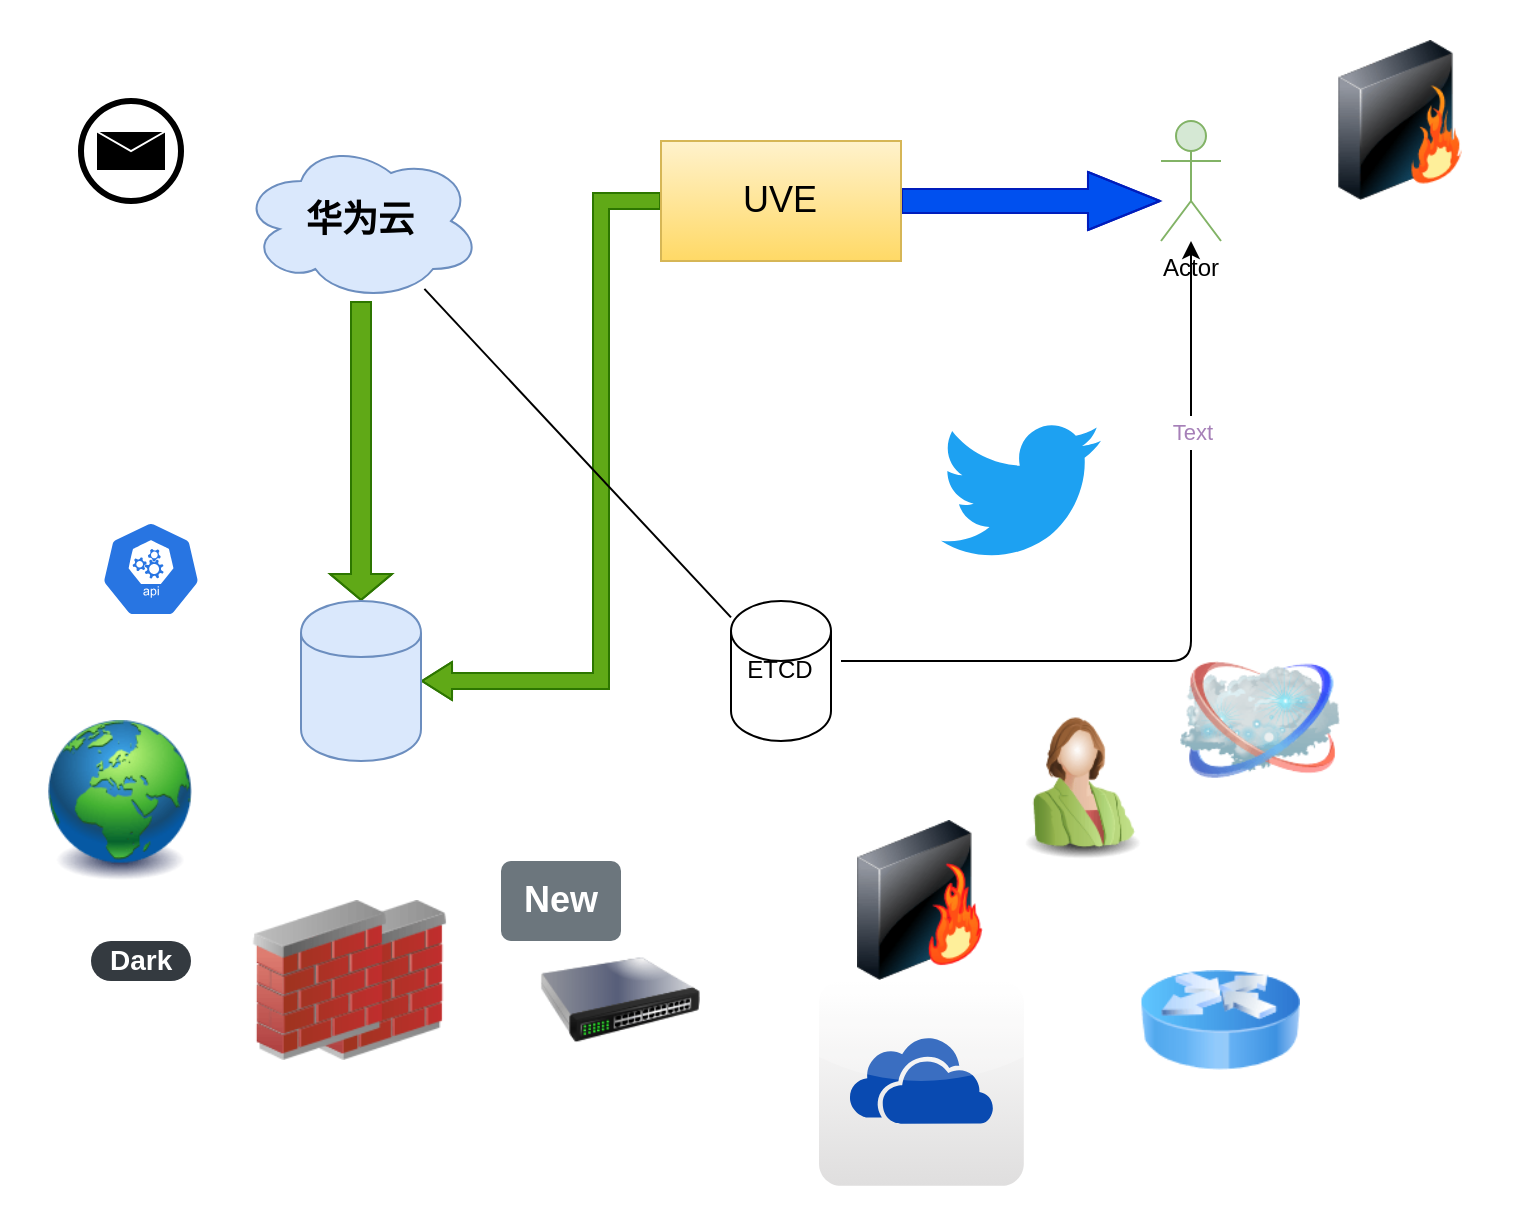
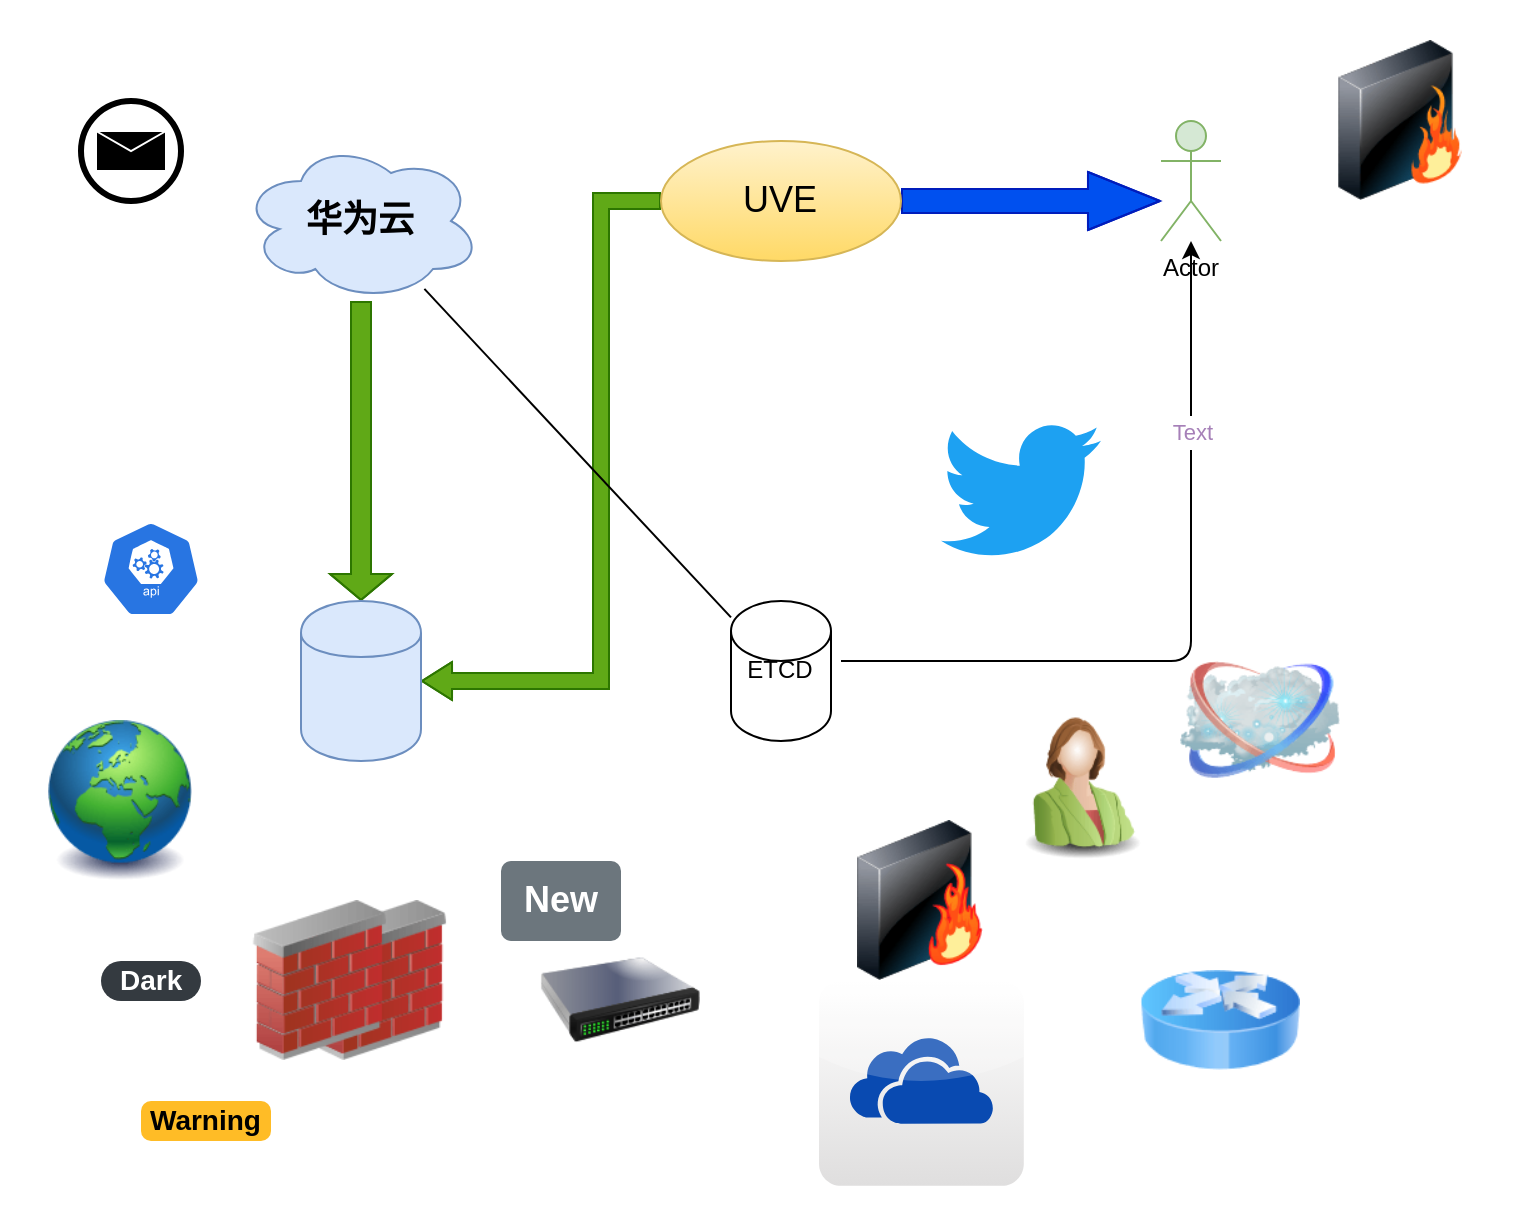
- <mxCell id="5" value="&lt;font style=&quot;font-size: 18px&quot;&gt;UVE&lt;/font&gt;" style="rounded=0;whiteSpace=wrap;html=1;fillColor=#fff2cc;strokeColor=#d6b656;gradientColor=#ffd966;" parent="1" vertex="1"><mxGeometry x="330" y="70" width="120" height="60" as="geometry" /></mxCell>
+ <mxCell id="5" value="&lt;font style=&quot;font-size: 18px&quot;&gt;UVE&lt;/font&gt;" style="ellipse;whiteSpace=wrap;html=1;fillColor=#fff2cc;strokeColor=#d6b656;gradientColor=#ffd966;" parent="1" vertex="1"><mxGeometry x="330" y="70" width="120" height="60" as="geometry" /></mxCell>
- <mxCell id="22" value="Dark" style="rounded=1;whiteSpace=wrap;html=1;arcSize=50;strokeColor=none;strokeWidth=1;fillColor=#343A40;fontColor=#ffffff;whiteSpace=wrap;align=left;verticalAlign=middle;spacingLeft=0;fontStyle=1;fontSize=14;spacing=10;" parent="1" vertex="1"><mxGeometry x="45" y="470" width="50" height="20" as="geometry" /></mxCell>
+ <mxCell id="22" value="Dark" style="rounded=1;whiteSpace=wrap;html=1;arcSize=50;strokeColor=none;strokeWidth=1;fillColor=#343A40;fontColor=#ffffff;whiteSpace=wrap;align=left;verticalAlign=middle;spacingLeft=0;fontStyle=1;fontSize=14;spacing=10;" parent="1" vertex="1"><mxGeometry x="50" y="480" width="50" height="20" as="geometry" /></mxCell>
+ <mxCell id="24" value="Warning" style="html=1;shadow=0;dashed=0;shape=mxgraph.bootstrap.rrect;rSize=5;strokeColor=none;strokeWidth=1;fillColor=#FFBC26;fontColor=#000000;whiteSpace=wrap;align=left;verticalAlign=middle;spacingLeft=0;fontStyle=1;fontSize=14;spacing=5;" parent="1" vertex="1"><mxGeometry x="70" y="550" width="65" height="20" as="geometry" /></mxCell>
